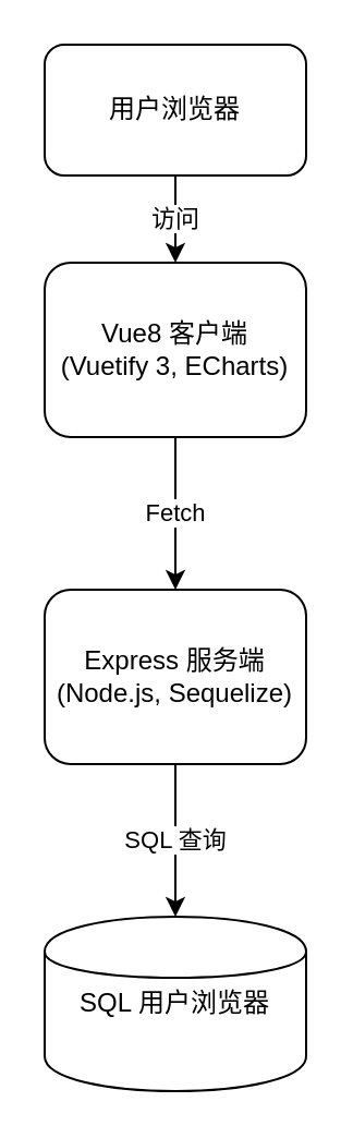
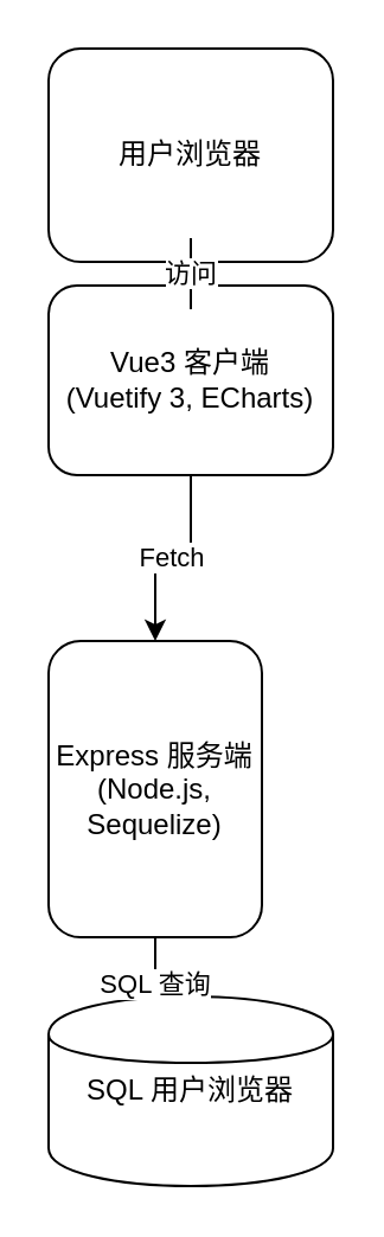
- <mxCell id="2" value="用户浏览器" style="shape=rectangle;rounded=1;whiteSpace=wrap;html=1;" vertex="1" parent="1"><mxGeometry x="20" y="20" width="120" height="60" as="geometry" /></mxCell>
+ <mxCell id="2" value="用户浏览器" style="shape=rectangle;rounded=1;whiteSpace=wrap;html=1;" vertex="1" parent="1"><mxGeometry x="20" y="20" width="120" height="90" as="geometry" /></mxCell>
- <mxCell id="3" value="Vue8 客户端&lt;br&gt;(Vuetify 3, ECharts)" style="shape=rectangle;rounded=1;whiteSpace=wrap;html=1;" vertex="1" parent="1"><mxGeometry x="20" y="120" width="120" height="80" as="geometry" /></mxCell>
+ <mxCell id="3" value="Vue3 客户端&lt;br&gt;(Vuetify 3, ECharts)" style="shape=rectangle;rounded=1;whiteSpace=wrap;html=1;" vertex="1" parent="1"><mxGeometry x="20" y="120" width="120" height="80" as="geometry" /></mxCell>
- <mxCell id="4" value="Express 服务端&lt;br&gt;(Node.js, Sequelize)" style="shape=rectangle;rounded=1;whiteSpace=wrap;html=1;" vertex="1" parent="1"><mxGeometry x="20" y="270" width="120" height="80" as="geometry" /></mxCell>
+ <mxCell id="4" value="Express 服务端&lt;br&gt;(Node.js, Sequelize)" style="shape=rectangle;rounded=1;whiteSpace=wrap;html=1;" vertex="1" parent="1"><mxGeometry x="20" y="270" width="90" height="125" as="geometry" /></mxCell>
